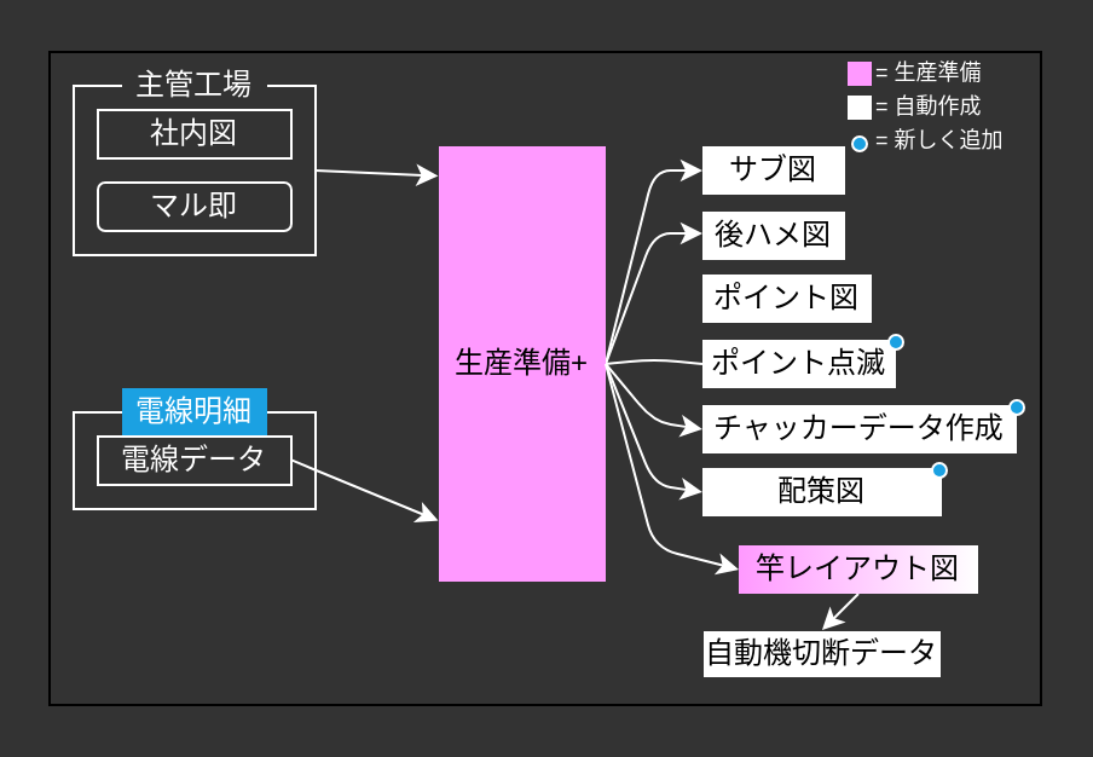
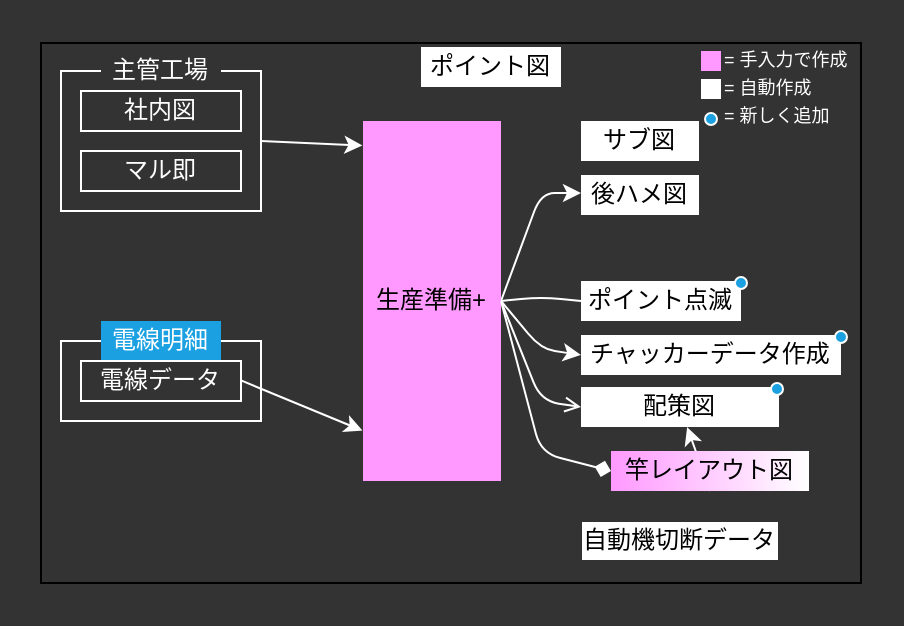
- <mxCell id="22" value="= 生産準備" style="rounded=0;labelBackgroundColor=none;whiteSpace=wrap;fillStyle=solid;fillColor=none;fontColor=#FFFFFF;strokeColor=none;fontSize=9;align=left;" parent="20" vertex="1"><mxGeometry x="32" width="70" height="20" as="geometry" /></mxCell>
+ <mxCell id="22" value="= 手入力で作成" style="rounded=0;labelBackgroundColor=none;whiteSpace=wrap;fillStyle=solid;fillColor=none;fontColor=#FFFFFF;strokeColor=none;fontSize=9;align=left;" parent="20" vertex="1"><mxGeometry x="32" width="70" height="20" as="geometry" /></mxCell>
- <mxCell id="8" value="マル即" style="labelBackgroundColor=none;whiteSpace=wrap;fillStyle=solid;fillColor=#333333;fontColor=#FFFFFF;strokeColor=#FFFFFF;rounded=1;" parent="1" vertex="1"><mxGeometry x="40" y="75" width="80" height="20" as="geometry" /></mxCell>
+ <mxCell id="8" value="マル即" style="rounded=0;labelBackgroundColor=none;whiteSpace=wrap;fillStyle=solid;fillColor=#333333;fontColor=#FFFFFF;strokeColor=#FFFFFF;" parent="1" vertex="1"><mxGeometry x="40" y="75" width="80" height="20" as="geometry" /></mxCell>
- <mxCell id="5" value="" style="edgeStyle=none;html=1;entryX=0;entryY=0.5;entryDx=0;entryDy=0;labelBackgroundColor=none;fontColor=#FFFFFF;strokeColor=#FFFFFF;exitX=1;exitY=0.5;exitDx=0;exitDy=0;" parent="1" source="29" target="6" edge="1"><mxGeometry relative="1" as="geometry"><mxPoint x="270" y="25" as="sourcePoint" /><mxPoint x="270" y="45" as="targetPoint" /><Array as="points"><mxPoint x="270" y="70" /></Array></mxGeometry></mxCell>
- <mxCell id="15" value="ポイント図" style="rounded=0;whiteSpace=wrap;strokeColor=none;fillStyle=solid;fillColor=#FFFFFF;fontColor=#000000;" parent="1" vertex="1"><mxGeometry x="290" y="113" width="70" height="20" as="geometry" /></mxCell>
+ <mxCell id="15" value="ポイント図" style="rounded=0;whiteSpace=wrap;strokeColor=none;fillStyle=solid;fillColor=#FFFFFF;fontColor=#000000;" parent="1" vertex="1"><mxGeometry x="210" y="23" width="70" height="20" as="geometry" /></mxCell>
- <mxCell id="9" value="" style="edgeStyle=none;html=1;entryX=0;entryY=0.5;entryDx=0;entryDy=0;labelBackgroundColor=none;fontColor=#FFFFFF;strokeColor=#FFFFFF;exitX=1;exitY=0.5;exitDx=0;exitDy=0;" parent="1" source="29" target="13" edge="1"><mxGeometry relative="1" as="geometry"><mxPoint x="249.43" y="25" as="sourcePoint" /><mxPoint x="249.43" y="45" as="targetPoint" /><Array as="points"><mxPoint x="270" y="200" /></Array></mxGeometry></mxCell>
+ <mxCell id="9" value="" style="edgeStyle=none;html=1;entryX=0;entryY=0.5;entryDx=0;entryDy=0;labelBackgroundColor=none;fontColor=#FFFFFF;strokeColor=#FFFFFF;exitX=1;exitY=0.5;exitDx=0;exitDy=0;endArrow=open;" parent="1" source="29" target="13" edge="1"><mxGeometry relative="1" as="geometry"><mxPoint x="249.43" y="25" as="sourcePoint" /><mxPoint x="249.43" y="45" as="targetPoint" /><Array as="points"><mxPoint x="270" y="200" /></Array></mxGeometry></mxCell>
- <mxCell id="36" value="" style="edgeStyle=none;html=1;entryX=0;entryY=0.5;entryDx=0;entryDy=0;labelBackgroundColor=none;fontColor=#FFFFFF;strokeColor=#FFFFFF;exitX=1;exitY=0.5;exitDx=0;exitDy=0;" parent="1" source="29" target="37" edge="1"><mxGeometry relative="1" as="geometry"><mxPoint x="249.43" y="25" as="sourcePoint" /><mxPoint x="249.43" y="45" as="targetPoint" /><Array as="points"><mxPoint x="270" y="226" /></Array></mxGeometry></mxCell>
+ <mxCell id="36" value="" style="edgeStyle=none;html=1;entryX=0;entryY=0.5;entryDx=0;entryDy=0;labelBackgroundColor=none;fontColor=#FFFFFF;strokeColor=#FFFFFF;exitX=1;exitY=0.5;exitDx=0;exitDy=0;endArrow=diamond;" parent="1" source="29" target="37" edge="1"><mxGeometry relative="1" as="geometry"><mxPoint x="249.43" y="25" as="sourcePoint" /><mxPoint x="249.43" y="45" as="targetPoint" /><Array as="points"><mxPoint x="270" y="226" /></Array></mxGeometry></mxCell>
- <mxCell id="16" value="" style="edgeStyle=none;html=1;labelBackgroundColor=none;fontColor=#FFFFFF;strokeColor=#FFFFFF;exitX=0.5;exitY=1;exitDx=0;exitDy=0;entryX=0.5;entryY=0;entryDx=0;entryDy=0;" parent="1" source="37" target="14" edge="1"><mxGeometry relative="1" as="geometry"><mxPoint x="339" y="240" as="sourcePoint" /><mxPoint x="340" y="250" as="targetPoint" /></mxGeometry></mxCell>
+ <mxCell id="16" value="" style="edgeStyle=none;html=1;labelBackgroundColor=none;fontColor=#FFFFFF;strokeColor=#FFFFFF;exitX=0.5;exitY=1;exitDx=0;exitDy=0;" parent="1" source="37" target="13" edge="1"><mxGeometry relative="1" as="geometry"><mxPoint x="339" y="240" as="sourcePoint" /><mxPoint x="340" y="250" as="targetPoint" /></mxGeometry></mxCell>
